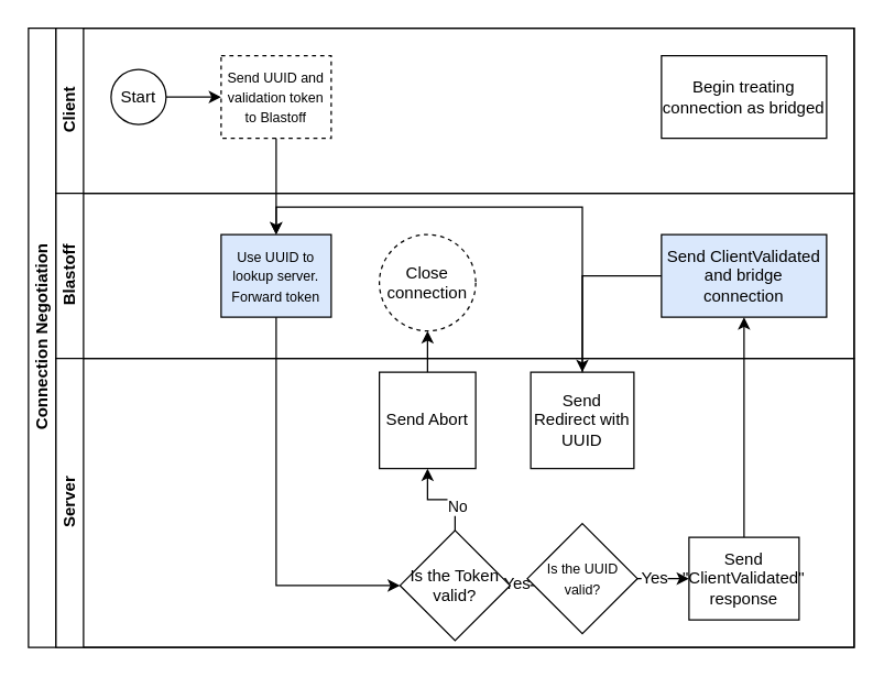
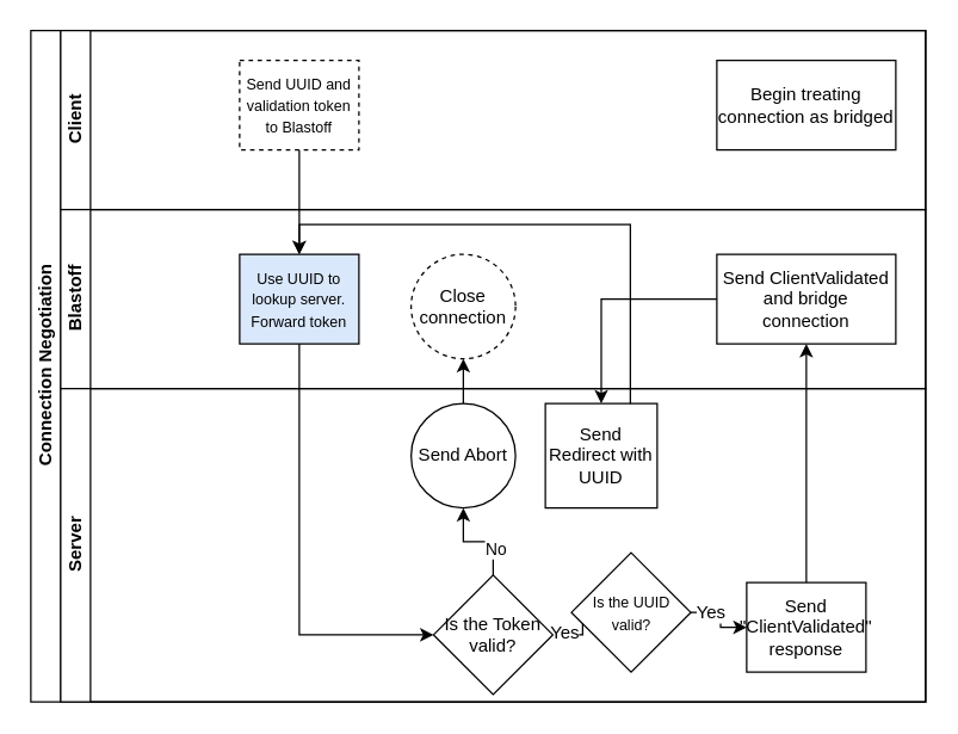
- <mxCell id="5" value="Start" style="ellipse;whiteSpace=wrap;html=1;" parent="3" vertex="1"><mxGeometry x="40" y="30" width="40" height="40" as="geometry" /></mxCell>
- <mxCell id="4" value="" style="edgeStyle=orthogonalEdgeStyle;rounded=0;orthogonalLoop=1;jettySize=auto;html=1;" parent="3" source="5" target="6" edge="1"><mxGeometry relative="1" as="geometry" /></mxCell>
- <mxCell id="10" value="Send ClientValidated and bridge connection" style="whiteSpace=wrap;html=1;fontColor=#000000;rounded=0;fillColor=#dae8fc;" vertex="1" parent="8"><mxGeometry x="440" y="30" width="120" height="60" as="geometry" /></mxCell>
+ <mxCell id="10" value="Send ClientValidated and bridge connection" style="whiteSpace=wrap;html=1;fontColor=#000000;rounded=0;" vertex="1" parent="8"><mxGeometry x="440" y="30" width="120" height="60" as="geometry" /></mxCell>
- <mxCell id="27" value="Send Abort" style="whiteSpace=wrap;html=1;aspect=fixed;rounded=0;strokeColor=default;align=center;verticalAlign=middle;fontFamily=Helvetica;fontSize=12;fontColor=#000000;fillColor=default;" vertex="1" parent="15"><mxGeometry x="235" y="10" width="70" height="70" as="geometry" /></mxCell>
+ <mxCell id="27" value="Send Abort" style="ellipse;whiteSpace=wrap;html=1;aspect=fixed;strokeColor=default;align=center;verticalAlign=middle;fontFamily=Helvetica;fontSize=12;fontColor=#000000;fillColor=default;" vertex="1" parent="15"><mxGeometry x="235" y="10" width="70" height="70" as="geometry" /></mxCell>
- <mxCell id="24" value="Send Redirect with UUID" style="whiteSpace=wrap;html=1;fontColor=#000000;rounded=0;" vertex="1" parent="15"><mxGeometry x="345" y="10" width="75" height="70" as="geometry" /></mxCell>
+ <mxCell id="24" value="Send Redirect with UUID" style="whiteSpace=wrap;html=1;fontColor=#000000;rounded=0;" vertex="1" parent="15"><mxGeometry x="325" y="10" width="75" height="70" as="geometry" /></mxCell>
- <mxCell id="23" value="&lt;font style=&quot;font-size: 10px;&quot;&gt;Is the UUID valid?&lt;br&gt;&lt;/font&gt;" style="rhombus;whiteSpace=wrap;html=1;rounded=0;strokeColor=default;align=center;verticalAlign=middle;fontFamily=Helvetica;fontSize=12;fontColor=#000000;fillColor=default;" vertex="1" parent="15"><mxGeometry x="342.5" y="120" width="80" height="80" as="geometry" /></mxCell>
+ <mxCell id="23" value="&lt;font style=&quot;font-size: 10px;&quot;&gt;Is the UUID valid?&lt;br&gt;&lt;/font&gt;" style="rhombus;whiteSpace=wrap;html=1;rounded=0;strokeColor=default;align=center;verticalAlign=middle;fontFamily=Helvetica;fontSize=12;fontColor=#000000;fillColor=default;" vertex="1" parent="15"><mxGeometry x="342.5" y="110" width="80" height="80" as="geometry" /></mxCell>
